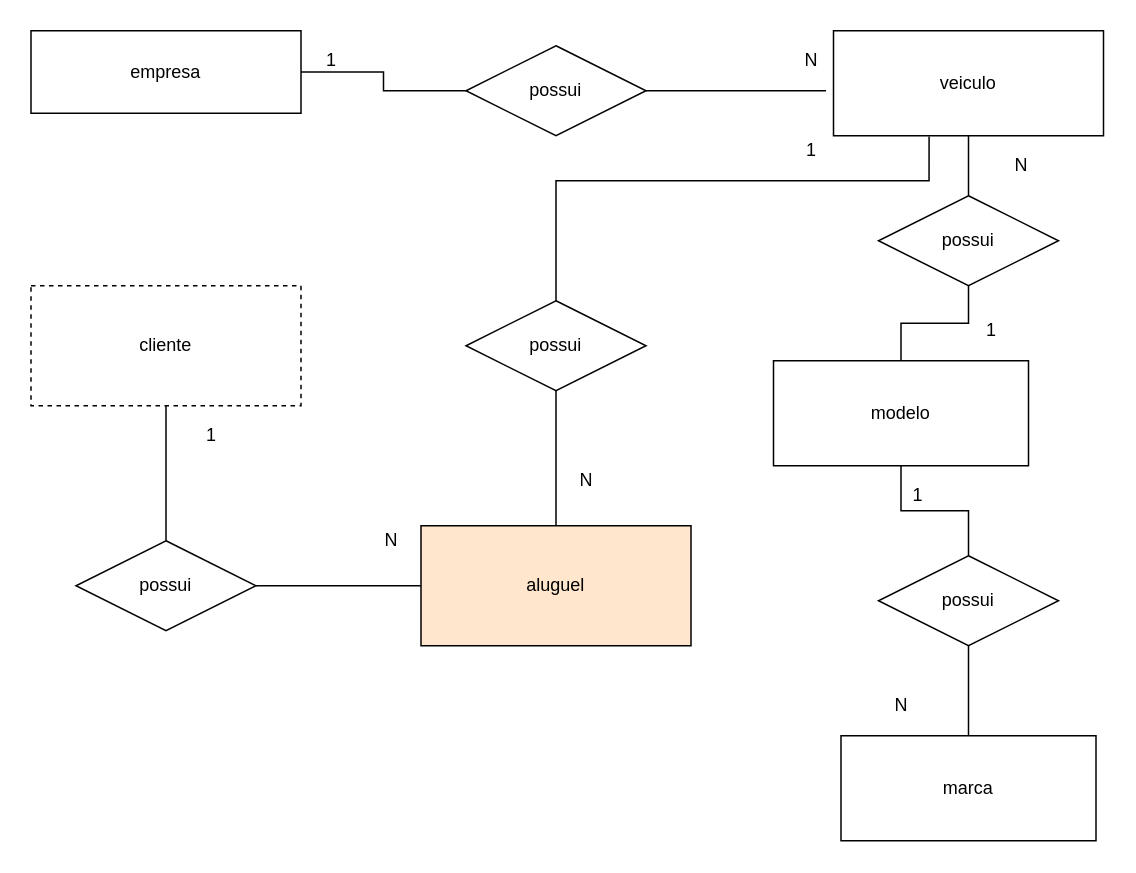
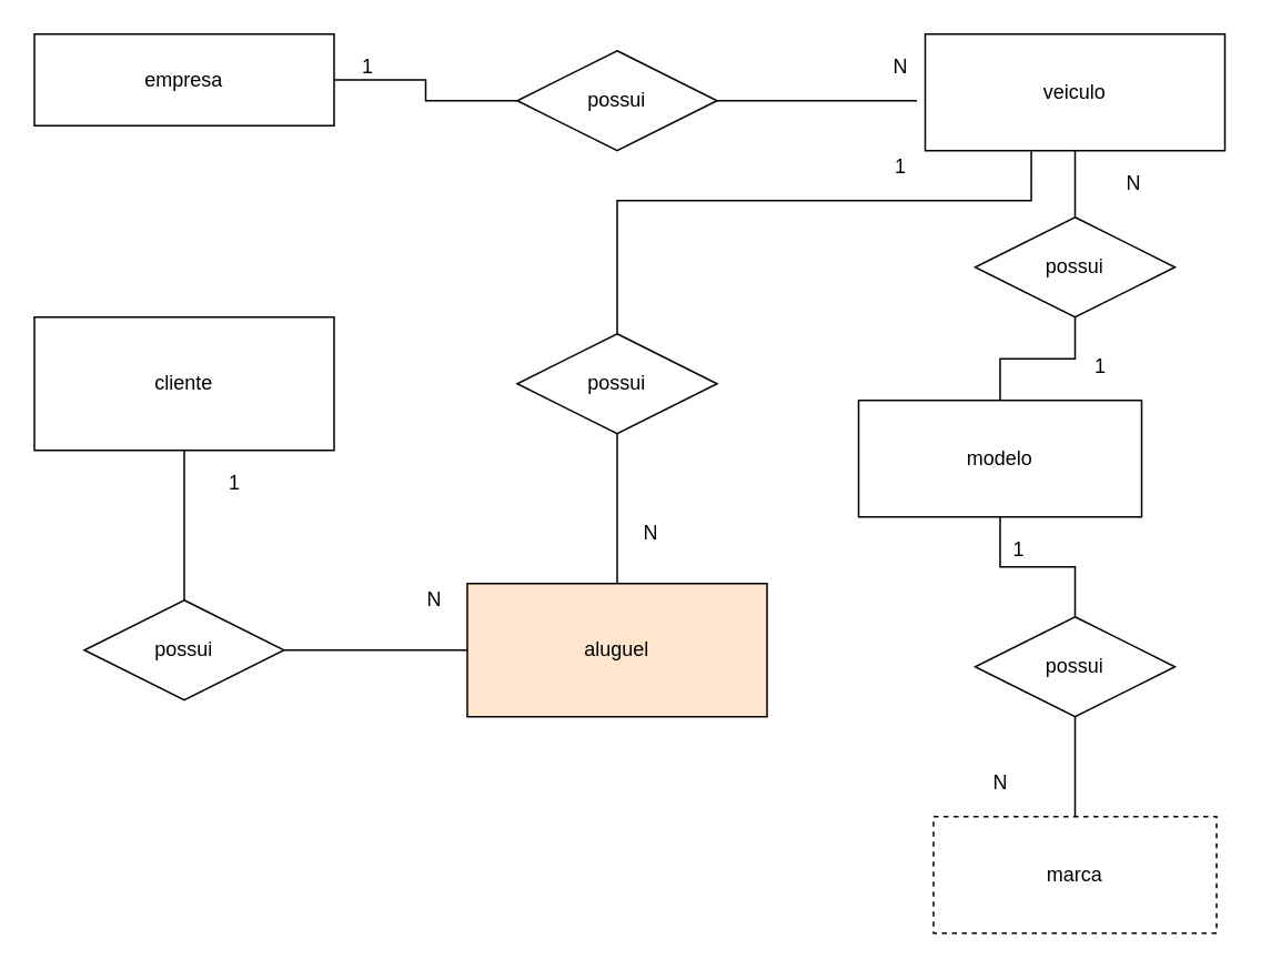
- <mxCell id="14" value="cliente" style="whiteSpace=wrap;html=1;align=center;dashed=1;" vertex="1" parent="1"><mxGeometry x="20" y="190" width="180" height="80" as="geometry" /></mxCell>
+ <mxCell id="14" value="cliente" style="whiteSpace=wrap;html=1;align=center;" vertex="1" parent="1"><mxGeometry x="20" y="190" width="180" height="80" as="geometry" /></mxCell>
- <mxCell id="10" value="marca" style="whiteSpace=wrap;html=1;align=center;" vertex="1" parent="1"><mxGeometry x="560" y="490" width="170" height="70" as="geometry" /></mxCell>
+ <mxCell id="10" value="marca" style="whiteSpace=wrap;html=1;align=center;dashed=1;" vertex="1" parent="1"><mxGeometry x="560" y="490" width="170" height="70" as="geometry" /></mxCell>
